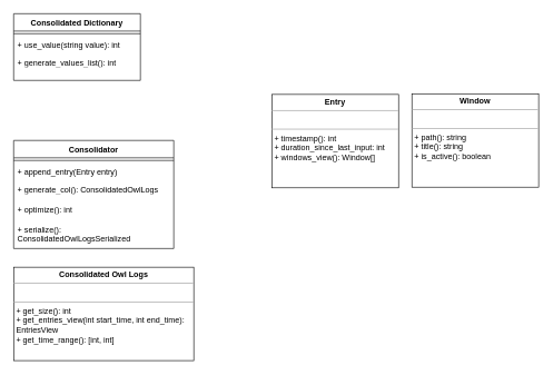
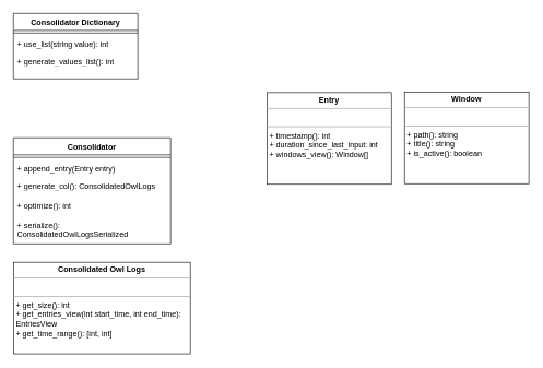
- <mxCell id="11" value="Consolidated Dictionary" style="swimlane;fontStyle=1;align=center;verticalAlign=top;childLayout=stackLayout;horizontal=1;startSize=26;horizontalStack=0;resizeParent=1;resizeParentMax=0;resizeLast=0;collapsible=1;marginBottom=0;whiteSpace=wrap;html=1;" parent="1" vertex="1"><mxGeometry x="20" y="20" width="190" height="100" as="geometry" /></mxCell>
+ <mxCell id="11" value="Consolidator Dictionary" style="swimlane;fontStyle=1;align=center;verticalAlign=top;childLayout=stackLayout;horizontal=1;startSize=26;horizontalStack=0;resizeParent=1;resizeParentMax=0;resizeLast=0;collapsible=1;marginBottom=0;whiteSpace=wrap;html=1;" parent="1" vertex="1"><mxGeometry x="20" y="20" width="190" height="100" as="geometry" /></mxCell>
- <mxCell id="13" value="+ use_value(string value): int" style="text;strokeColor=none;fillColor=none;align=left;verticalAlign=top;spacingLeft=4;spacingRight=4;overflow=hidden;rotatable=0;points=[[0,0.5],[1,0.5]];portConstraint=eastwest;whiteSpace=wrap;html=1;" parent="11" vertex="1"><mxGeometry y="34" width="190" height="26" as="geometry" /></mxCell>
+ <mxCell id="13" value="+ use_list(string value): int" style="text;strokeColor=none;fillColor=none;align=left;verticalAlign=top;spacingLeft=4;spacingRight=4;overflow=hidden;rotatable=0;points=[[0,0.5],[1,0.5]];portConstraint=eastwest;whiteSpace=wrap;html=1;" parent="11" vertex="1"><mxGeometry y="34" width="190" height="26" as="geometry" /></mxCell>
